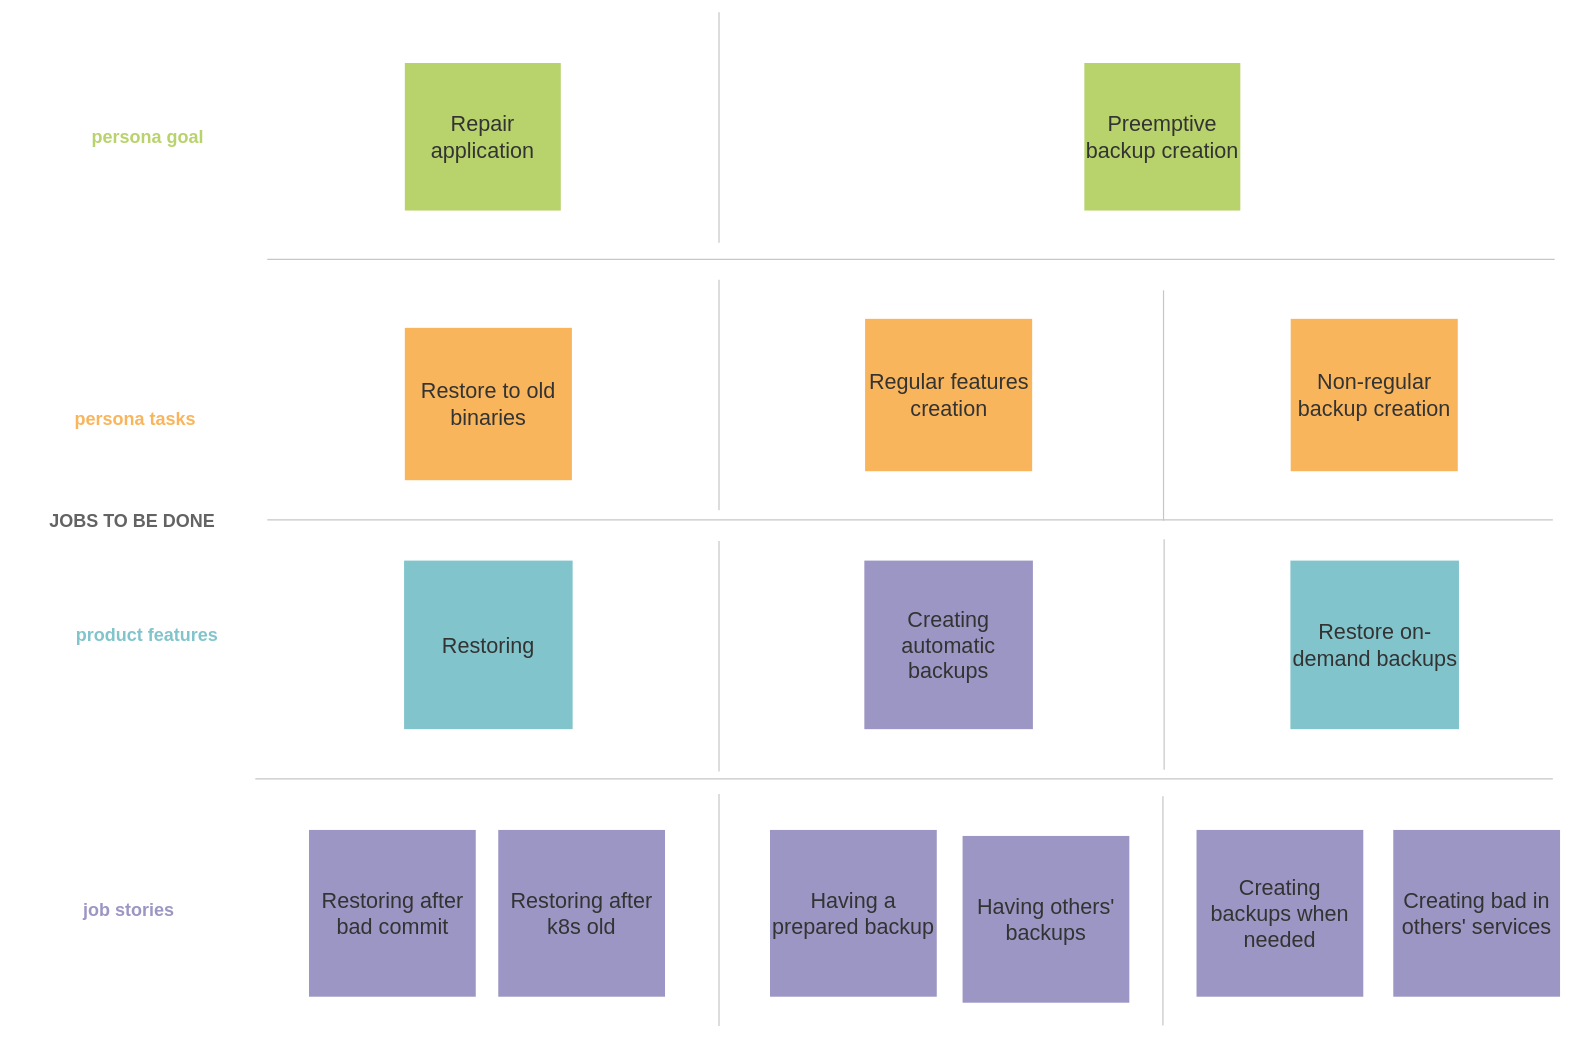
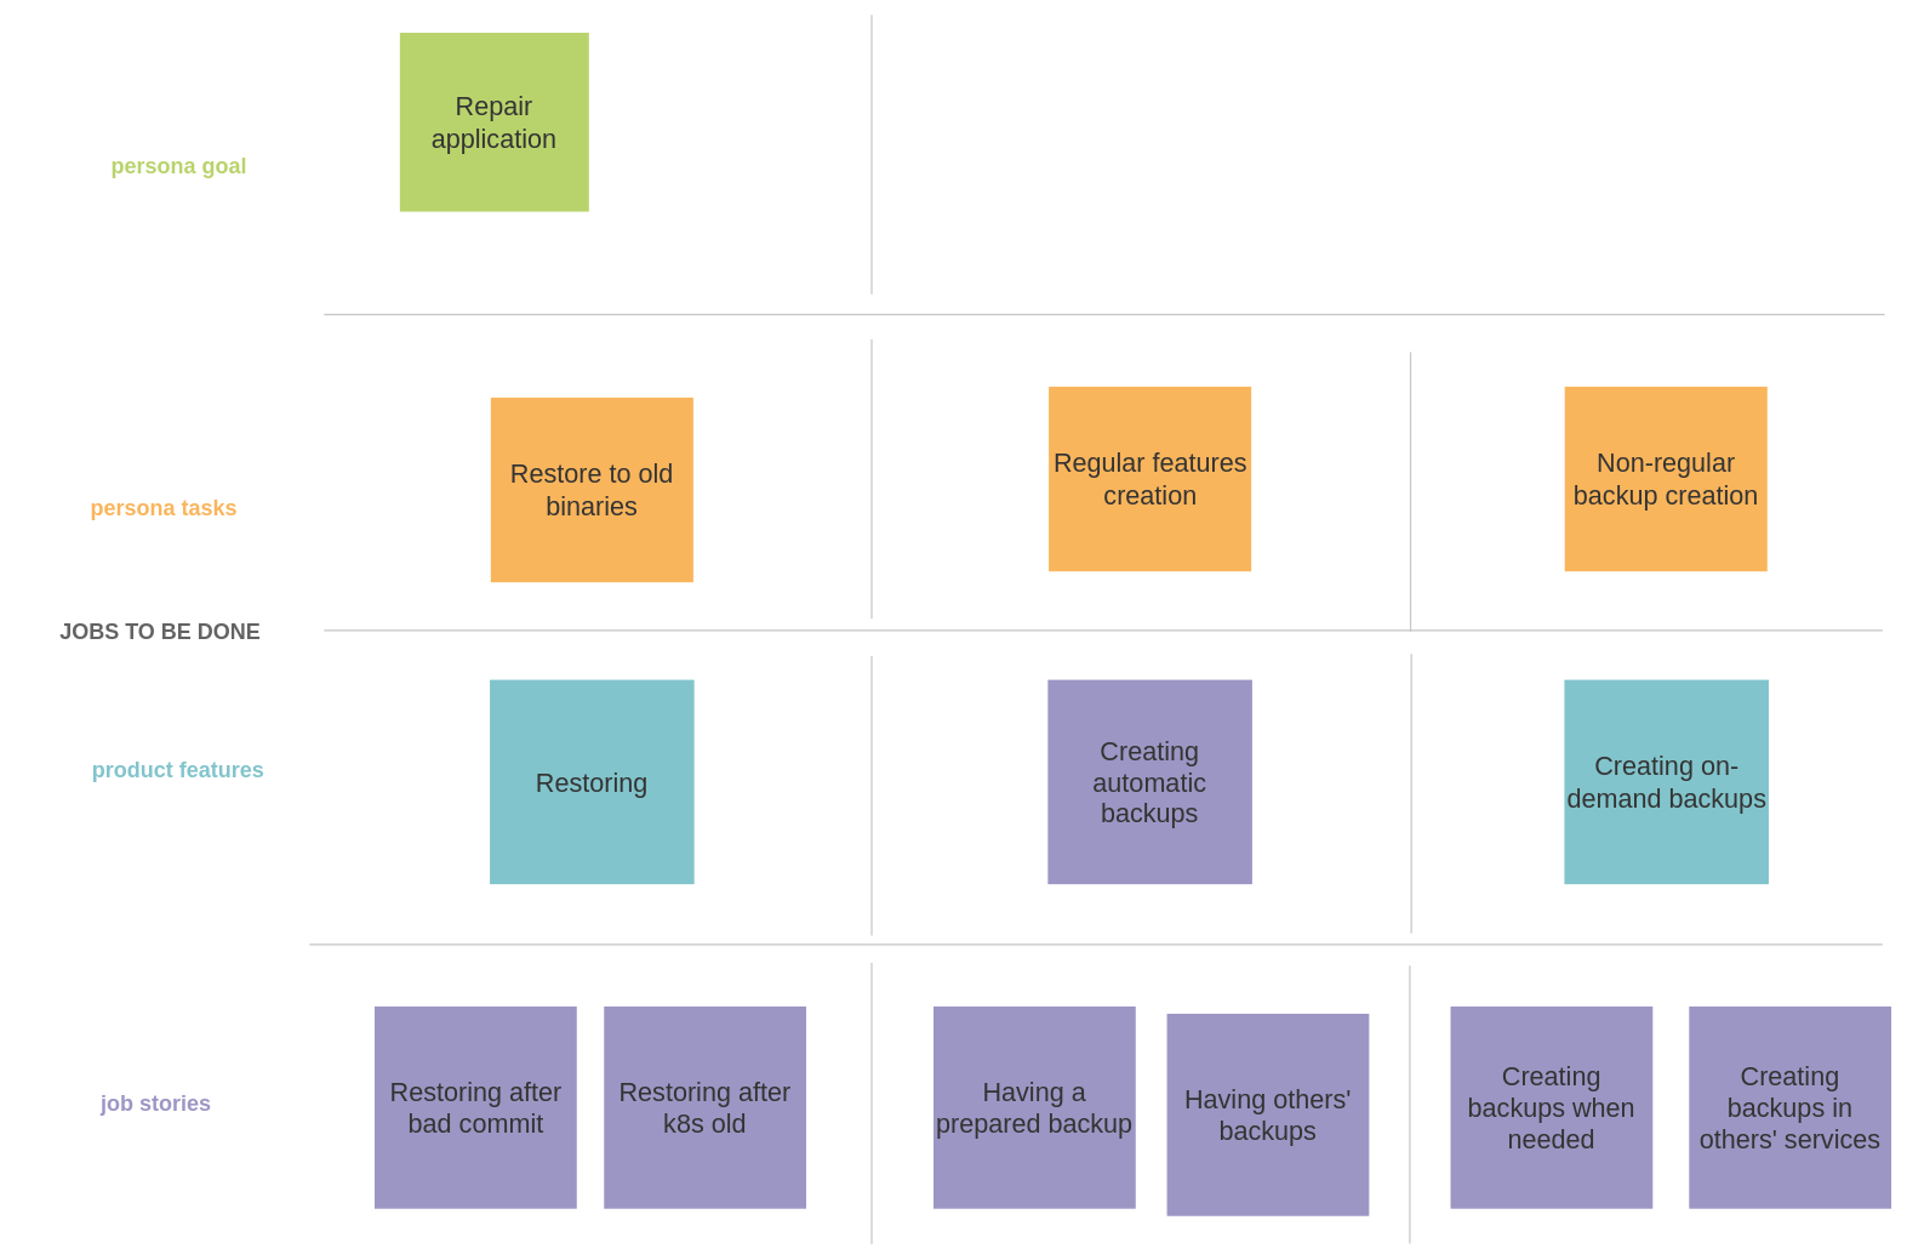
- <mxCell id="18" value="&lt;span style=&quot;font-size: 36px;&quot;&gt;Repair application&lt;/span&gt;" style="rounded=0;whiteSpace=wrap;html=1;strokeColor=none;strokeWidth=3;fillColor=#B9D36C;fontSize=12;fontColor=#333333;" parent="1" vertex="1"><mxGeometry x="674.25" y="104.5" width="260" height="246" as="geometry" /></mxCell>
+ <mxCell id="18" value="&lt;span style=&quot;font-size: 36px;&quot;&gt;Repair application&lt;/span&gt;" style="rounded=0;whiteSpace=wrap;html=1;strokeColor=none;strokeWidth=3;fillColor=#B9D36C;fontSize=12;fontColor=#333333;" parent="1" vertex="1"><mxGeometry x="549.25" y="44.5" width="260" height="246" as="geometry" /></mxCell>
- <mxCell id="27" value="&lt;span style=&quot;font-size: 36px;&quot;&gt;Preemptive backup creation&lt;/span&gt;" style="rounded=0;whiteSpace=wrap;html=1;strokeColor=none;strokeWidth=3;fillColor=#B9D36C;fontSize=12;fontColor=#333333;" vertex="1" parent="1"><mxGeometry x="1807" y="104.5" width="260" height="246" as="geometry" /></mxCell>
- <mxCell id="31" value="&lt;span style=&quot;font-size: 36px;&quot;&gt;Restore on-demand backups&lt;/span&gt;" style="rounded=0;whiteSpace=wrap;html=1;strokeColor=none;strokeWidth=3;fillColor=#82C4CC;fontSize=12;fontColor=#333333;aspect=fixed;" vertex="1" parent="1"><mxGeometry x="2150.5" y="934" width="281" height="281" as="geometry" /></mxCell>
+ <mxCell id="31" value="&lt;span style=&quot;font-size: 36px;&quot;&gt;Creating on-demand backups&lt;/span&gt;" style="rounded=0;whiteSpace=wrap;html=1;strokeColor=none;strokeWidth=3;fillColor=#82C4CC;fontSize=12;fontColor=#333333;aspect=fixed;" vertex="1" parent="1"><mxGeometry x="2150.5" y="934" width="281" height="281" as="geometry" /></mxCell>
- <mxCell id="26" value="&lt;p style=&quot;&quot;&gt;&lt;span style=&quot;font-size: 36px;&quot;&gt;Creating bad in others' services&lt;/span&gt;&lt;br&gt;&lt;/p&gt;" style="rounded=0;whiteSpace=wrap;html=1;strokeColor=none;strokeWidth=3;fillColor=#9C96C4;fontSize=12;fontColor=#333333;aspect=fixed;gradientColor=none;" parent="1" vertex="1"><mxGeometry x="2322" y="1383" width="278" height="278" as="geometry" /></mxCell>
+ <mxCell id="26" value="&lt;p style=&quot;&quot;&gt;&lt;span style=&quot;font-size: 36px;&quot;&gt;Creating backups in others' services&lt;/span&gt;&lt;br&gt;&lt;/p&gt;" style="rounded=0;whiteSpace=wrap;html=1;strokeColor=none;strokeWidth=3;fillColor=#9C96C4;fontSize=12;fontColor=#333333;aspect=fixed;gradientColor=none;" parent="1" vertex="1"><mxGeometry x="2322" y="1383" width="278" height="278" as="geometry" /></mxCell>
